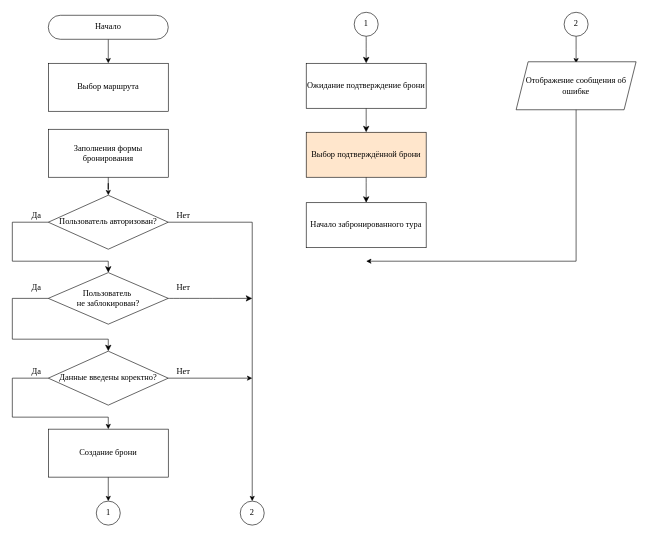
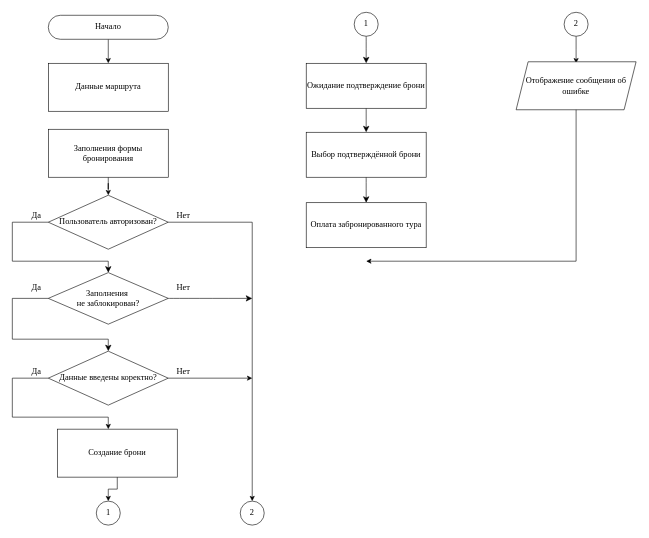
- <mxCell id="5" value="Выбор маршрута" style="rounded=0;whiteSpace=wrap;html=1;fontFamily=Times New Roman;fontSize=14;" parent="1" vertex="1"><mxGeometry x="80" y="105" width="200" height="80" as="geometry" /></mxCell>
+ <mxCell id="5" value="Данные маршрута" style="rounded=0;whiteSpace=wrap;html=1;fontFamily=Times New Roman;fontSize=14;" parent="1" vertex="1"><mxGeometry x="80" y="105" width="200" height="80" as="geometry" /></mxCell>
- <mxCell id="29" value="Выбор подтверждённой брони" style="rounded=0;whiteSpace=wrap;html=1;fontFamily=Times New Roman;fontSize=14;fillColor=#ffe6cc;" parent="1" vertex="1"><mxGeometry x="510" y="220" width="200" height="75" as="geometry" /></mxCell>
+ <mxCell id="29" value="Выбор подтверждённой брони" style="rounded=0;whiteSpace=wrap;html=1;fontFamily=Times New Roman;fontSize=14;" parent="1" vertex="1"><mxGeometry x="510" y="220" width="200" height="75" as="geometry" /></mxCell>
- <mxCell id="30" value="Начало забронированного тура" style="rounded=0;whiteSpace=wrap;html=1;fontFamily=Times New Roman;fontSize=14;" parent="1" vertex="1"><mxGeometry x="510" y="337.5" width="200" height="75" as="geometry" /></mxCell>
+ <mxCell id="30" value="Оплата забронированного тура" style="rounded=0;whiteSpace=wrap;html=1;fontFamily=Times New Roman;fontSize=14;" parent="1" vertex="1"><mxGeometry x="510" y="337.5" width="200" height="75" as="geometry" /></mxCell>
- <mxCell id="33" value="Пользователь&amp;nbsp;&lt;div&gt;не заблокирован?&lt;/div&gt;" style="rhombus;whiteSpace=wrap;html=1;fontFamily=Times New Roman;fontSize=14;" parent="1" vertex="1"><mxGeometry x="80" y="454" width="200" height="86" as="geometry" /></mxCell>
+ <mxCell id="33" value="Заполнения&amp;nbsp;&lt;div&gt;не заблокирован?&lt;/div&gt;" style="rhombus;whiteSpace=wrap;html=1;fontFamily=Times New Roman;fontSize=14;" parent="1" vertex="1"><mxGeometry x="80" y="454" width="200" height="86" as="geometry" /></mxCell>
- <mxCell id="9" value="Создание брони" style="rounded=0;whiteSpace=wrap;html=1;fontFamily=Times New Roman;fontSize=14;" parent="1" vertex="1"><mxGeometry x="80" y="715" width="200" height="80" as="geometry" /></mxCell>
+ <mxCell id="9" value="Создание брони" style="rounded=0;whiteSpace=wrap;html=1;fontFamily=Times New Roman;fontSize=14;" parent="1" vertex="1"><mxGeometry x="95" y="715" width="200" height="80" as="geometry" /></mxCell>
